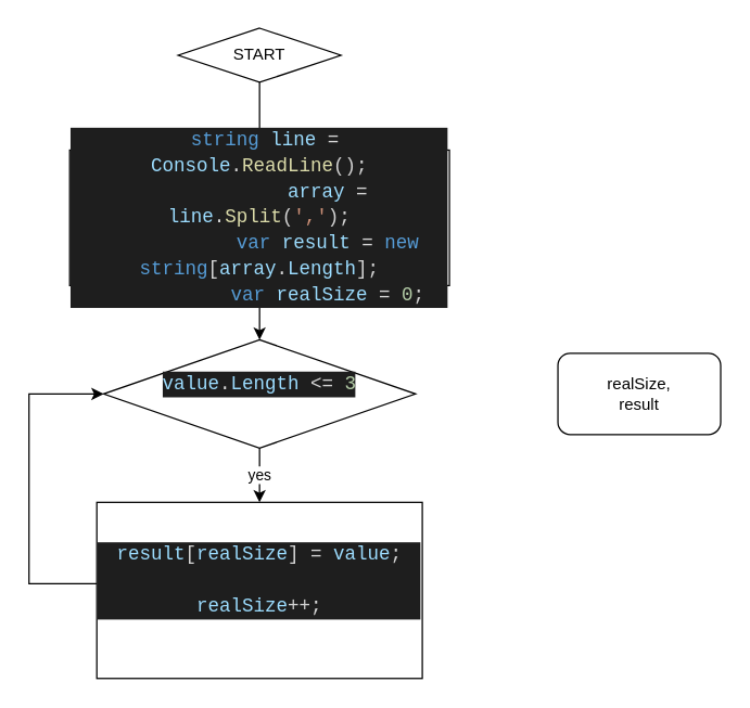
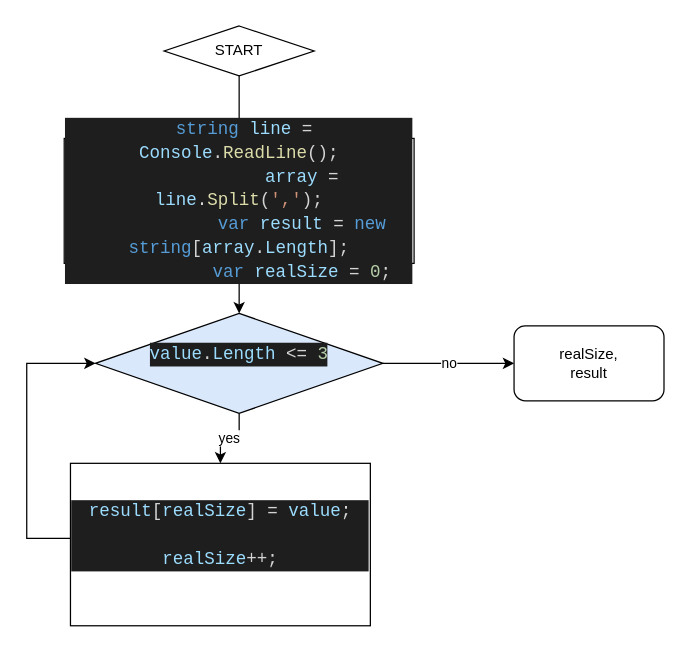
- <mxCell id="8" value="&#10;&lt;div style=&quot;color: rgb(212, 212, 212); background-color: rgb(30, 30, 30); font-family: Consolas, &amp;quot;Courier New&amp;quot;, monospace; font-weight: normal; font-size: 14px; line-height: 19px;&quot;&gt;&lt;div&gt;&lt;span style=&quot;color: #9cdcfe;&quot;&gt;value&lt;/span&gt;&lt;span style=&quot;color: #d4d4d4;&quot;&gt;.&lt;/span&gt;&lt;span style=&quot;color: #9cdcfe;&quot;&gt;Length&lt;/span&gt;&lt;span style=&quot;color: #d4d4d4;&quot;&gt; &amp;lt;= &lt;/span&gt;&lt;span style=&quot;color: #b5cea8;&quot;&gt;3&lt;/span&gt;&lt;/div&gt;&lt;/div&gt;&#10;&#10;" style="rhombus;whiteSpace=wrap;html=1;" vertex="1" parent="1"><mxGeometry x="75.89" y="250" width="230" height="80" as="geometry" /></mxCell>
+ <mxCell id="8" value="&#10;&lt;div style=&quot;color: rgb(212, 212, 212); background-color: rgb(30, 30, 30); font-family: Consolas, &amp;quot;Courier New&amp;quot;, monospace; font-weight: normal; font-size: 14px; line-height: 19px;&quot;&gt;&lt;div&gt;&lt;span style=&quot;color: #9cdcfe;&quot;&gt;value&lt;/span&gt;&lt;span style=&quot;color: #d4d4d4;&quot;&gt;.&lt;/span&gt;&lt;span style=&quot;color: #9cdcfe;&quot;&gt;Length&lt;/span&gt;&lt;span style=&quot;color: #d4d4d4;&quot;&gt; &amp;lt;= &lt;/span&gt;&lt;span style=&quot;color: #b5cea8;&quot;&gt;3&lt;/span&gt;&lt;/div&gt;&lt;/div&gt;&#10;&#10;" style="rhombus;whiteSpace=wrap;html=1;fillColor=#dae8fc;" vertex="1" parent="1"><mxGeometry x="75.89" y="250" width="230" height="80" as="geometry" /></mxCell>
+ <mxCell id="5" value="no" style="edgeStyle=orthogonalEdgeStyle;rounded=0;orthogonalLoop=1;jettySize=auto;html=1;exitX=1;exitY=0.5;exitDx=0;exitDy=0;" edge="1" parent="1" source="8" target="11"><mxGeometry relative="1" as="geometry"><mxPoint x="400.89" y="530" as="targetPoint" /></mxGeometry></mxCell>
- <mxCell id="10" value="&#10;&lt;div style=&quot;color: rgb(212, 212, 212); background-color: rgb(30, 30, 30); font-family: Consolas, &amp;quot;Courier New&amp;quot;, monospace; font-weight: normal; font-size: 14px; line-height: 19px;&quot;&gt;&lt;div&gt;&lt;span style=&quot;color: #9cdcfe;&quot;&gt;result&lt;/span&gt;&lt;span style=&quot;color: #d4d4d4;&quot;&gt;[&lt;/span&gt;&lt;span style=&quot;color: #9cdcfe;&quot;&gt;realSize&lt;/span&gt;&lt;span style=&quot;color: #d4d4d4;&quot;&gt;] = &lt;/span&gt;&lt;span style=&quot;color: #9cdcfe;&quot;&gt;value&lt;/span&gt;&lt;span style=&quot;color: #d4d4d4;&quot;&gt;;&lt;/span&gt;&lt;/div&gt;&lt;div&gt;&lt;span style=&quot;color: #d4d4d4;&quot;&gt;&amp;nbsp; &amp;nbsp; &amp;nbsp; &amp;nbsp; &amp;nbsp; &amp;nbsp; &amp;nbsp; &amp;nbsp; &amp;nbsp; &amp;nbsp; &lt;/span&gt;&lt;span style=&quot;color: #9cdcfe;&quot;&gt;realSize&lt;/span&gt;&lt;span style=&quot;color: #d4d4d4;&quot;&gt;++;&lt;/span&gt;&lt;/div&gt;&lt;/div&gt;&#10;&#10;" style="whiteSpace=wrap;html=1;" vertex="1" parent="1"><mxGeometry x="70.89" y="370" width="240" height="130" as="geometry" /></mxCell>
+ <mxCell id="10" value="&#10;&lt;div style=&quot;color: rgb(212, 212, 212); background-color: rgb(30, 30, 30); font-family: Consolas, &amp;quot;Courier New&amp;quot;, monospace; font-weight: normal; font-size: 14px; line-height: 19px;&quot;&gt;&lt;div&gt;&lt;span style=&quot;color: #9cdcfe;&quot;&gt;result&lt;/span&gt;&lt;span style=&quot;color: #d4d4d4;&quot;&gt;[&lt;/span&gt;&lt;span style=&quot;color: #9cdcfe;&quot;&gt;realSize&lt;/span&gt;&lt;span style=&quot;color: #d4d4d4;&quot;&gt;] = &lt;/span&gt;&lt;span style=&quot;color: #9cdcfe;&quot;&gt;value&lt;/span&gt;&lt;span style=&quot;color: #d4d4d4;&quot;&gt;;&lt;/span&gt;&lt;/div&gt;&lt;div&gt;&lt;span style=&quot;color: #d4d4d4;&quot;&gt;&amp;nbsp; &amp;nbsp; &amp;nbsp; &amp;nbsp; &amp;nbsp; &amp;nbsp; &amp;nbsp; &amp;nbsp; &amp;nbsp; &amp;nbsp; &lt;/span&gt;&lt;span style=&quot;color: #9cdcfe;&quot;&gt;realSize&lt;/span&gt;&lt;span style=&quot;color: #d4d4d4;&quot;&gt;++;&lt;/span&gt;&lt;/div&gt;&lt;/div&gt;&#10;&#10;" style="whiteSpace=wrap;html=1;" vertex="1" parent="1"><mxGeometry x="55.89" y="370" width="240" height="130" as="geometry" /></mxCell>
